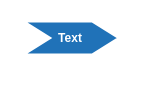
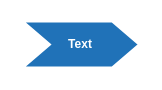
- <mxCell id="2" value="&lt;b style=&quot;color: rgb(255 , 255 , 255)&quot;&gt;Text&lt;/b&gt;" style="shape=step;perimeter=stepPerimeter;whiteSpace=wrap;html=1;fixedSize=1;fontSize=12;fontColor=#000000;fillColor=#2072B8;size=28;strokeColor=#FFFFFF;strokeWidth=4;" vertex="1" parent="1"><mxGeometry x="20" y="20" width="100" height="35" as="geometry" /></mxCell>
+ <mxCell id="2" value="&lt;b style=&quot;color: rgb(255 , 255 , 255)&quot;&gt;Text&lt;/b&gt;" style="shape=step;perimeter=stepPerimeter;whiteSpace=wrap;html=1;fixedSize=1;fontSize=12;fontColor=#000000;fillColor=#2072B8;size=28;strokeColor=#FFFFFF;strokeWidth=4;" vertex="1" parent="1"><mxGeometry x="20" y="20" width="120" height="48" as="geometry" /></mxCell>
